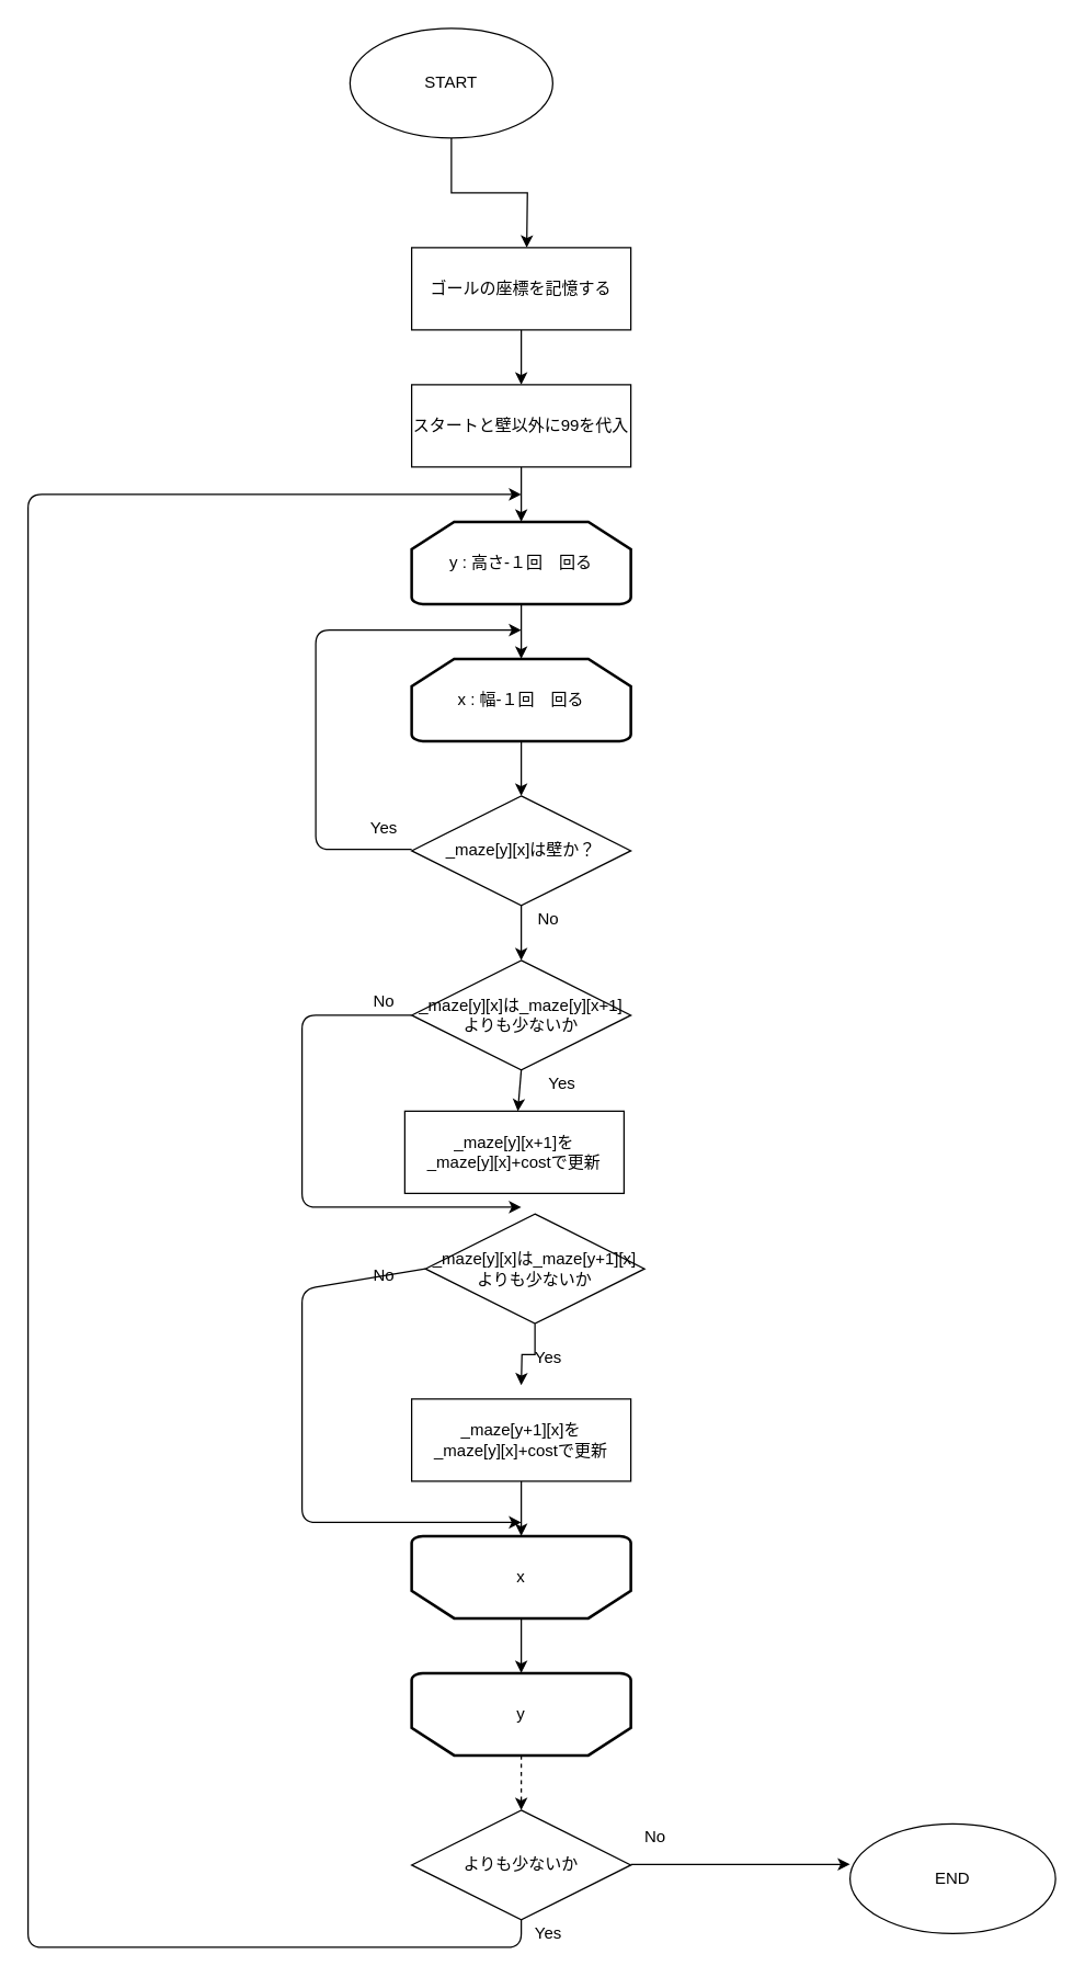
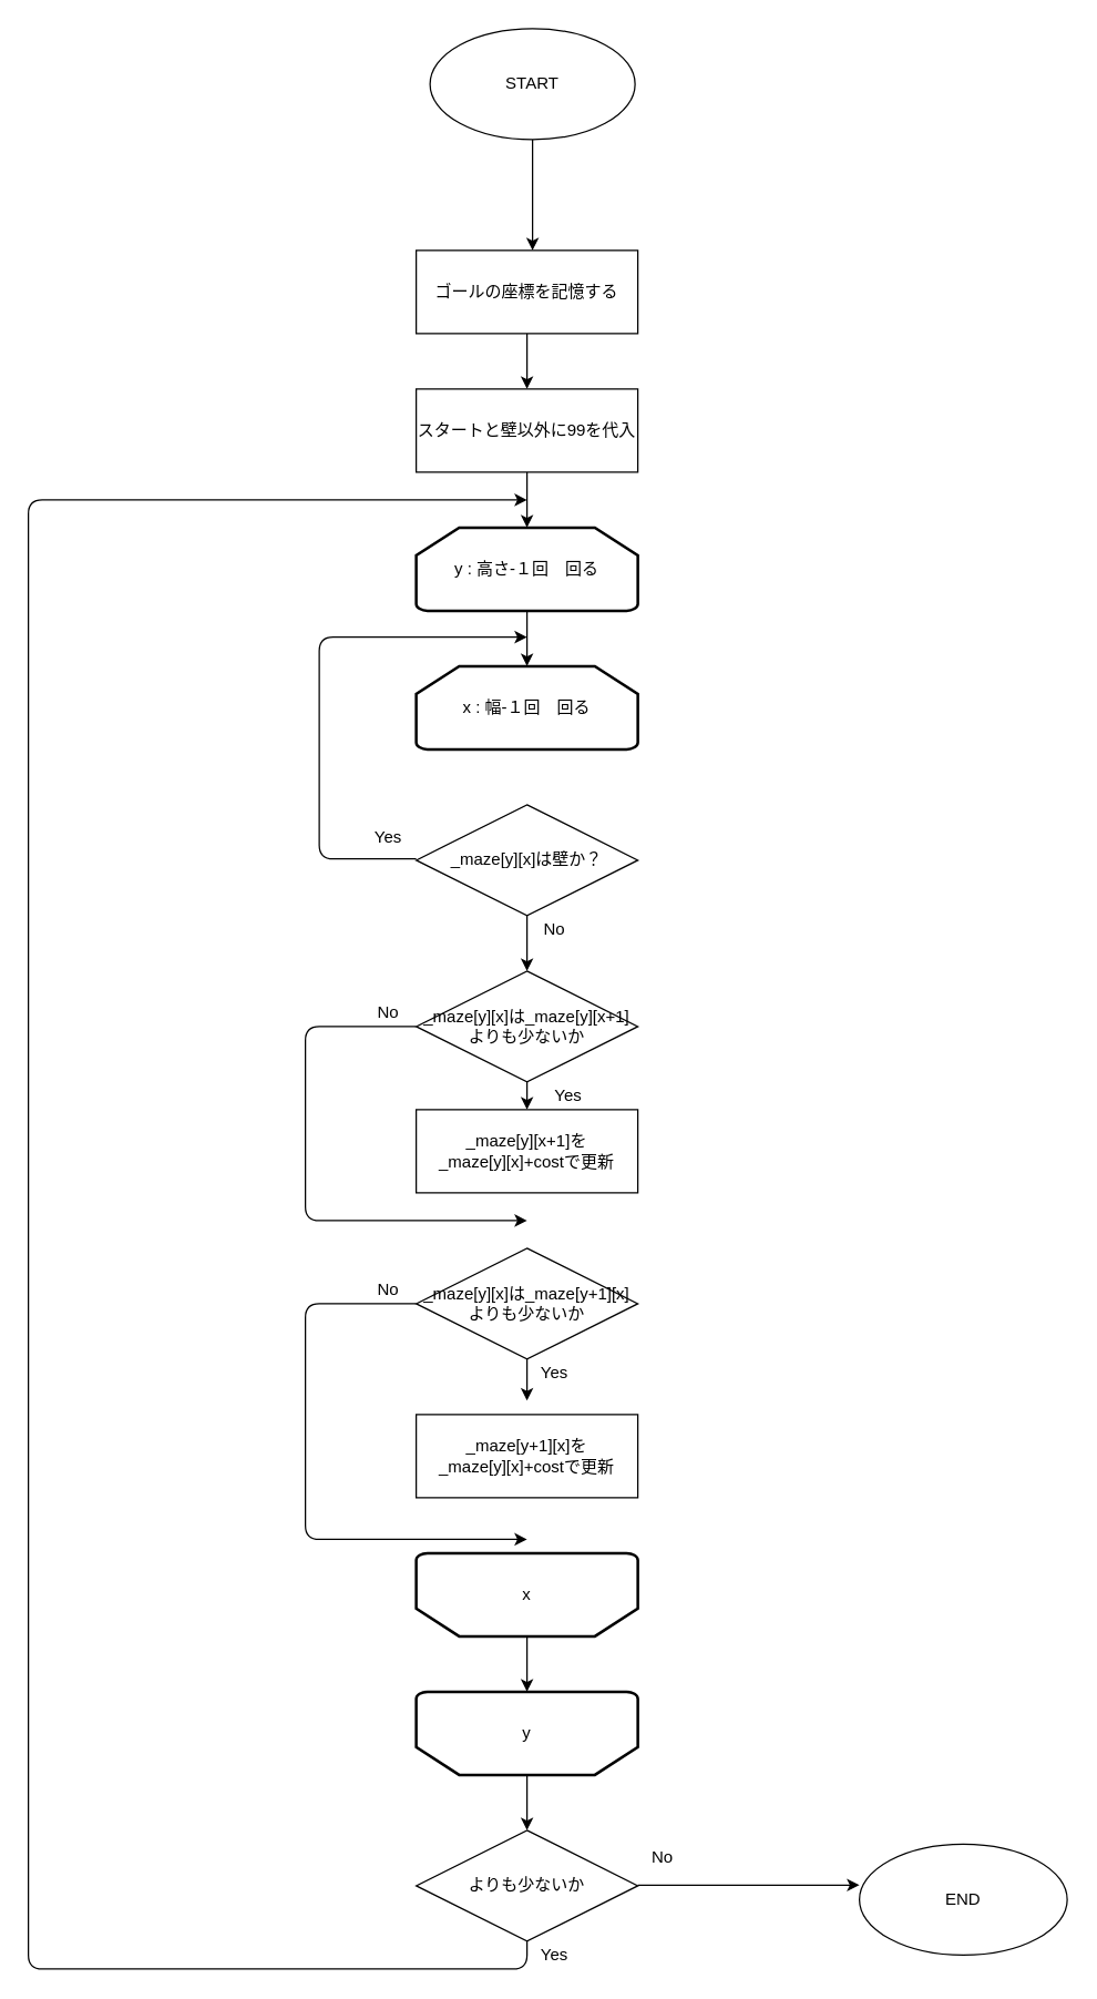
- <mxCell id="3" value="START" parent="1" style="ellipse;whiteSpace=wrap;html=1;" vertex="1"><mxGeometry x="255" y="20" as="geometry" height="80" width="148" /></mxCell>
+ <mxCell id="3" value="START" parent="1" style="ellipse;whiteSpace=wrap;html=1;" vertex="1"><mxGeometry as="geometry" x="310" height="80" width="148" y="20" /></mxCell>
- <mxCell id="12" value="" parent="1" target="11" edge="1" style="endArrow=classic;html=1;exitX=0.5;exitY=1;exitDx=0;exitDy=0;exitPerimeter=0;entryX=0.5;entryY=0;entryDx=0;entryDy=0;" source="10"><mxGeometry as="geometry" relative="1" height="50" width="50"><mxPoint as="sourcePoint" y="730" x="300" /><mxPoint as="targetPoint" y="680" x="350" /></mxGeometry></mxCell>
- <mxCell id="18" value="_maze[y][x+1]を&lt;br&gt;_maze[y][x]+costで更新" parent="1" style="rounded=0;whiteSpace=wrap;html=1;" vertex="1"><mxGeometry x="295" y="810" as="geometry" height="60" width="160" /></mxCell>
+ <mxCell id="18" value="_maze[y][x+1]を&lt;br&gt;_maze[y][x]+costで更新" parent="1" style="rounded=0;whiteSpace=wrap;html=1;" vertex="1"><mxGeometry as="geometry" y="800" x="300" height="60" width="160" /></mxCell>
- <mxCell id="22" value="_maze[y][x]は_maze[y+1][x]&lt;br&gt;よりも少ないか" parent="1" style="rhombus;whiteSpace=wrap;html=1;" vertex="1"><mxGeometry x="310" y="885" as="geometry" height="80" width="160" /></mxCell>
+ <mxCell id="22" value="_maze[y][x]は_maze[y+1][x]&lt;br&gt;よりも少ないか" parent="1" style="rhombus;whiteSpace=wrap;html=1;" vertex="1"><mxGeometry as="geometry" y="900" x="300" height="80" width="160" /></mxCell>
- <mxCell id="27" value="" parent="1" target="29" edge="1" style="endArrow=classic;html=1;exitX=0.5;exitY=1;exitDx=0;exitDy=0;" source="24"><mxGeometry as="geometry" relative="1" height="50" width="50"><mxPoint as="sourcePoint" y="1150" x="210" /><mxPoint as="targetPoint" y="1120" x="380" /></mxGeometry></mxCell>
- <mxCell id="33" value="" parent="1" target="34" edge="1" style="endArrow=classic;html=1;exitX=0.5;exitY=0;exitDx=0;exitDy=0;exitPerimeter=0;dashed=1;" source="30"><mxGeometry as="geometry" relative="1" height="50" width="50"><mxPoint as="sourcePoint" y="1350" x="210" /><mxPoint as="targetPoint" y="1320" x="380" /></mxGeometry></mxCell>
+ <mxCell id="33" value="" parent="1" target="34" edge="1" style="endArrow=classic;html=1;exitX=0.5;exitY=0;exitDx=0;exitDy=0;exitPerimeter=0;" source="30"><mxGeometry as="geometry" relative="1" height="50" width="50"><mxPoint as="sourcePoint" y="1350" x="210" /><mxPoint as="targetPoint" y="1320" x="380" /></mxGeometry></mxCell>
